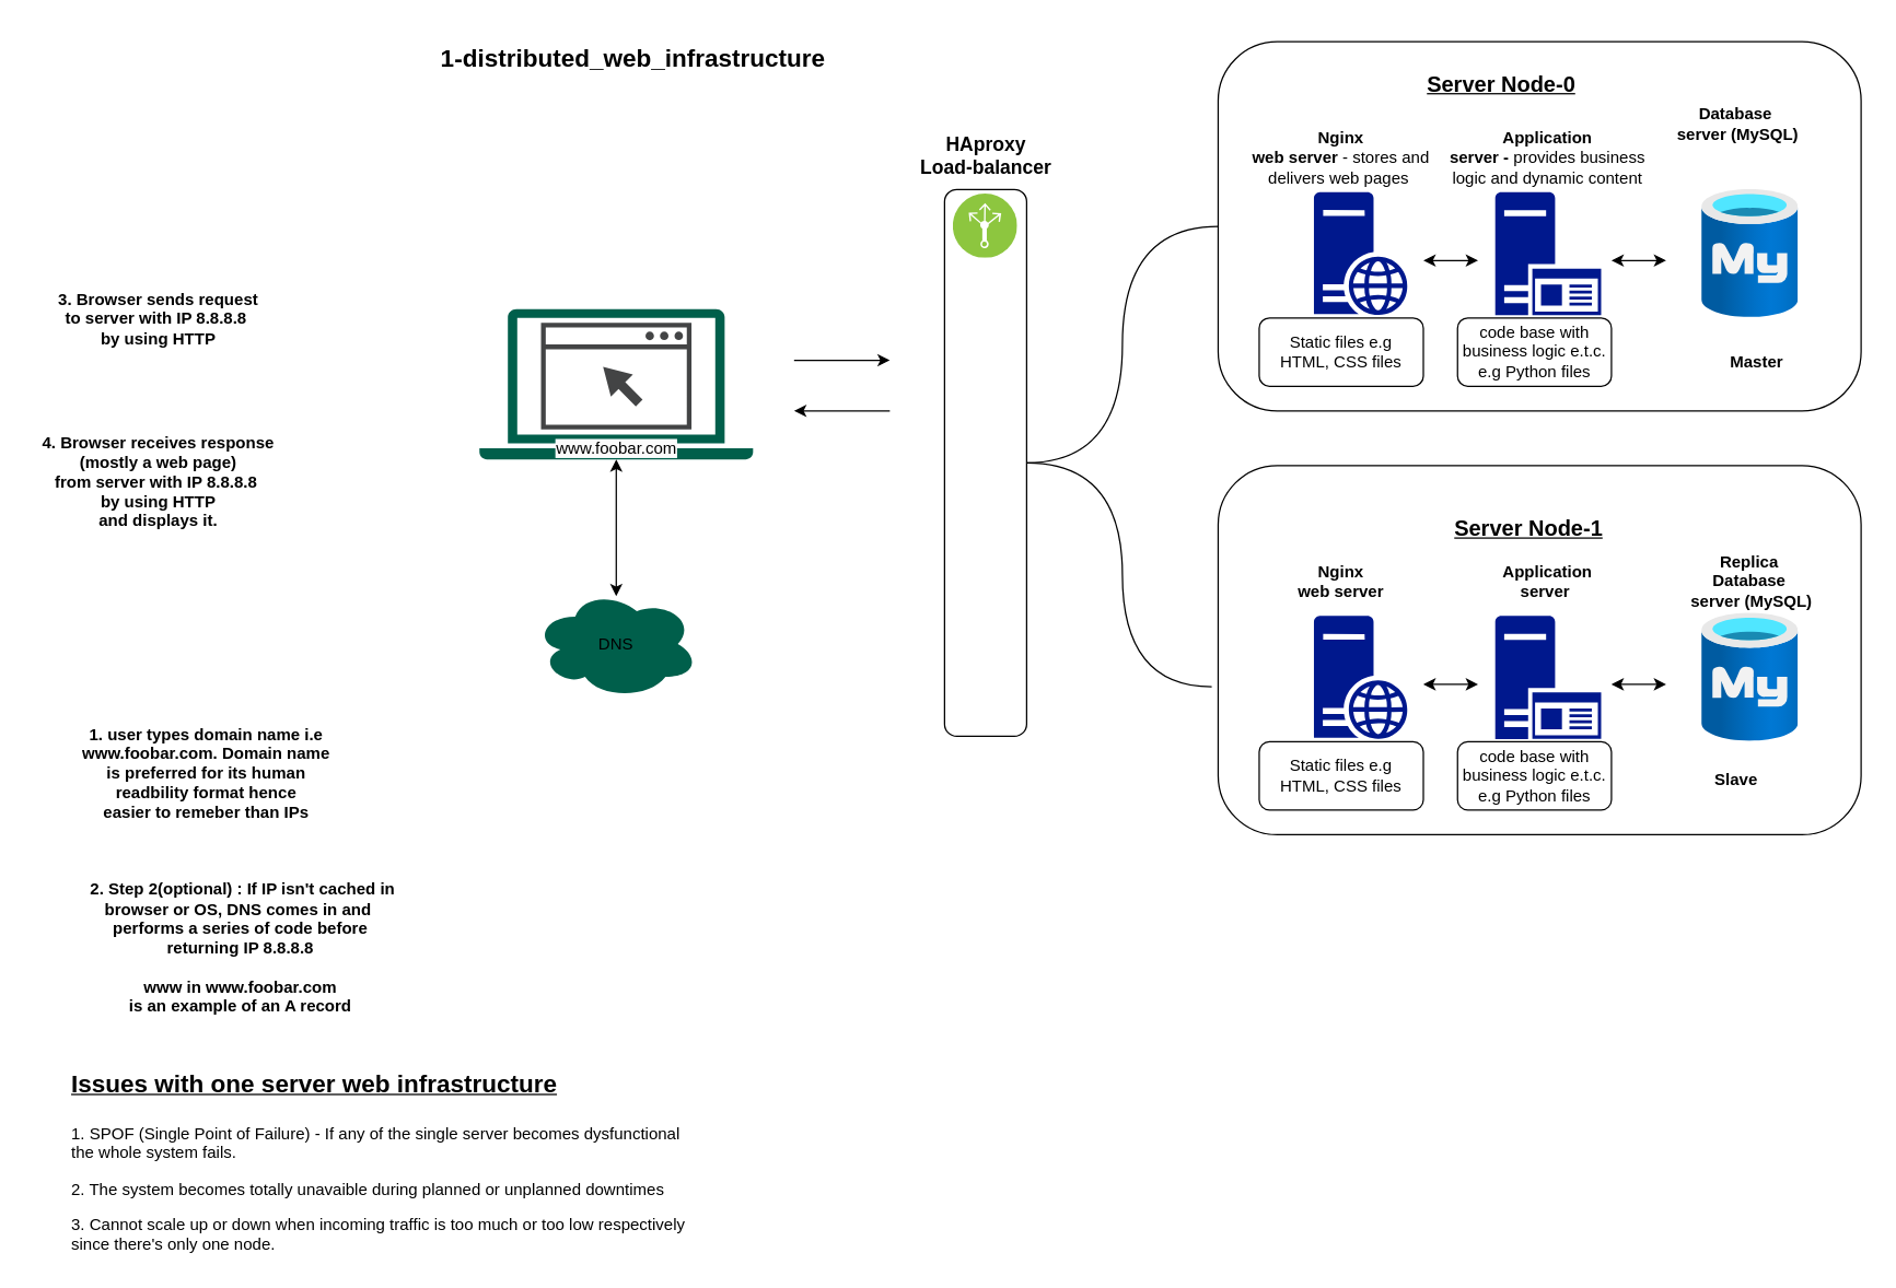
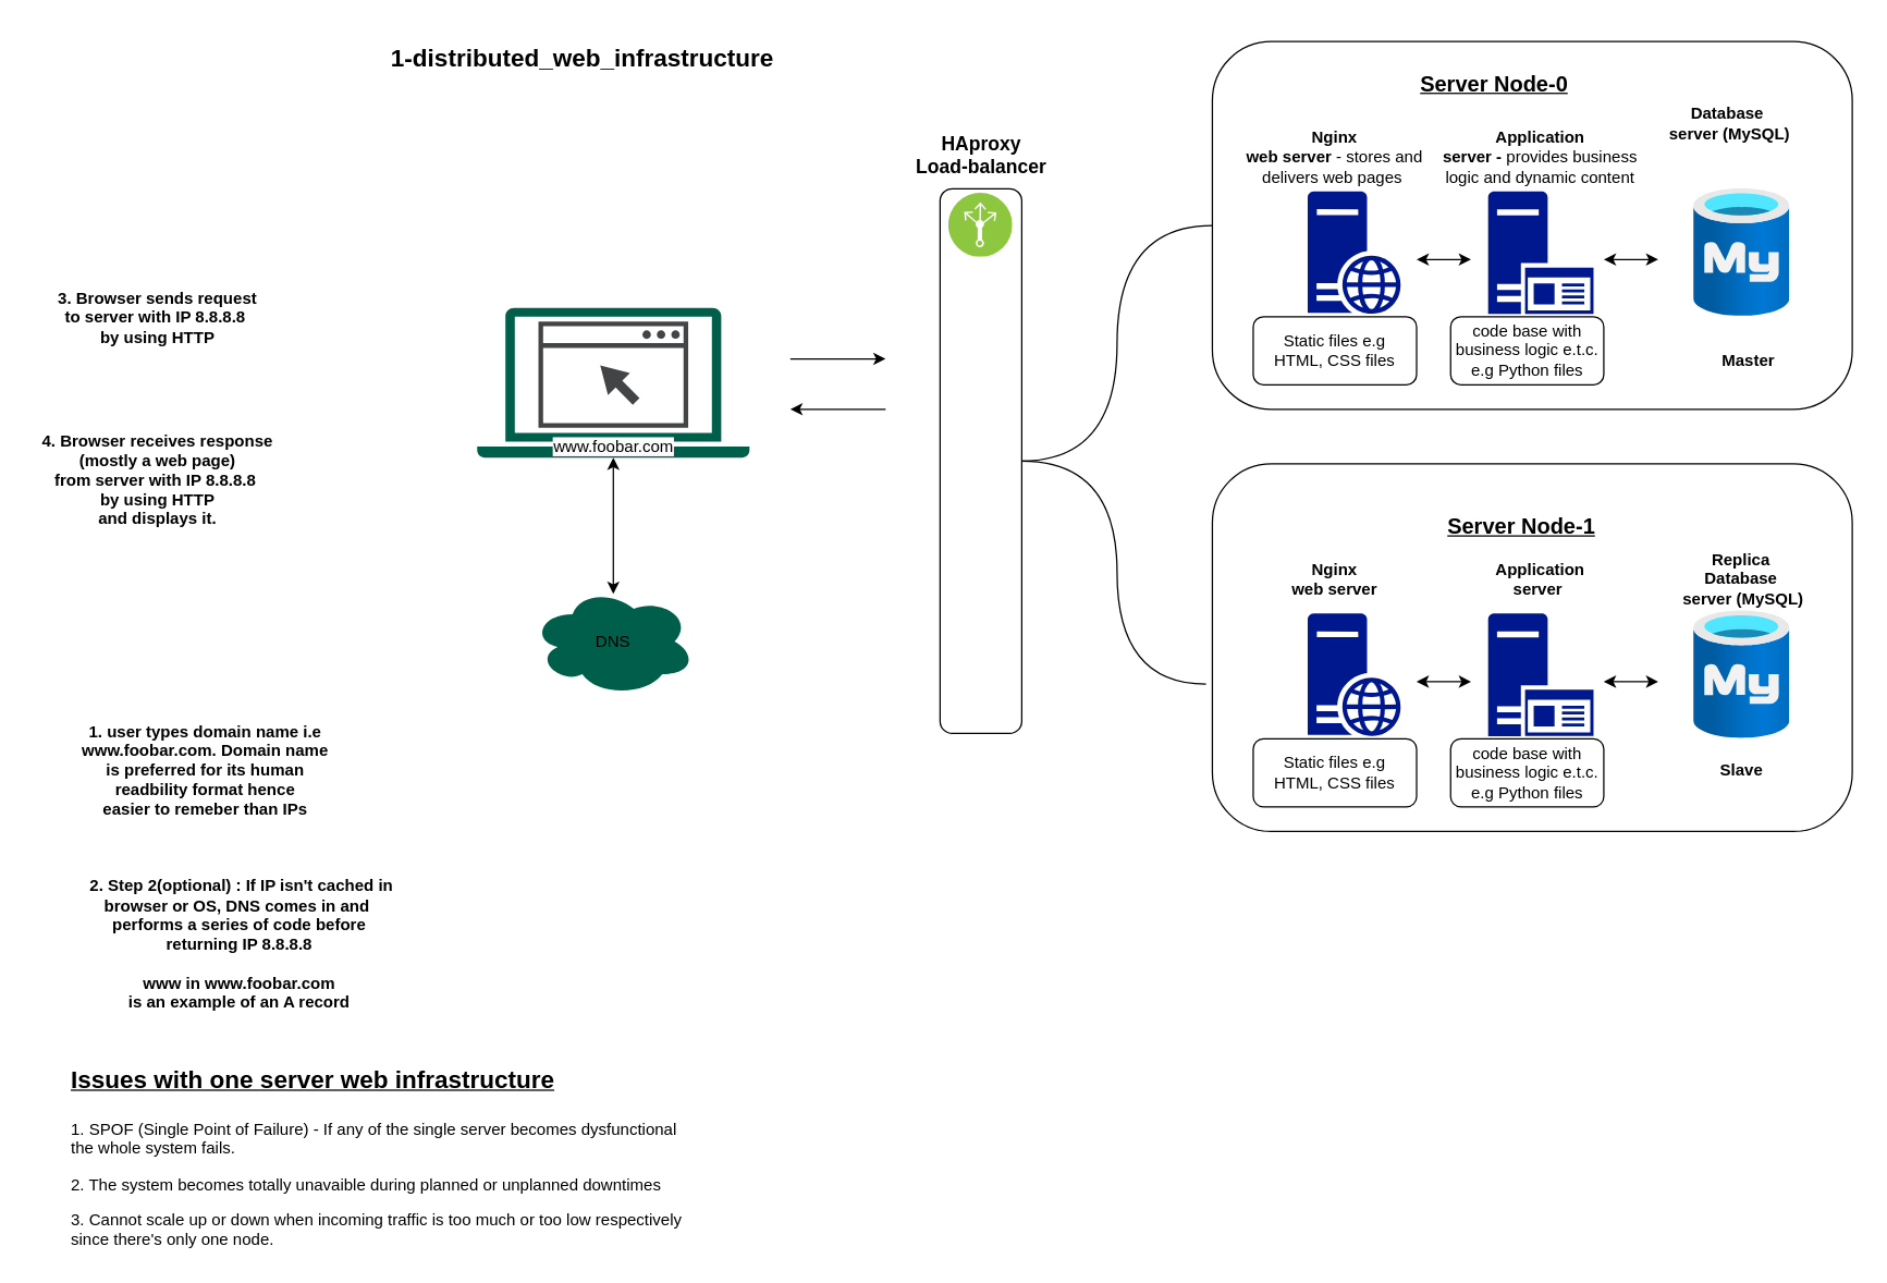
- <mxCell id="8" value="&lt;h1 style=&quot;margin-top: 0px;&quot;&gt;&lt;font style=&quot;font-size: 18px;&quot;&gt;1-distributed_web_infrastructure&lt;/font&gt;&lt;/h1&gt;" style="text;html=1;whiteSpace=wrap;overflow=hidden;rounded=0;" vertex="1" parent="1"><mxGeometry y="20" width="300" height="40" as="geometry" x="320" /></mxCell>
+ <mxCell id="8" value="&lt;h1 style=&quot;margin-top: 0px;&quot;&gt;&lt;font style=&quot;font-size: 18px;&quot;&gt;1-distributed_web_infrastructure&lt;/font&gt;&lt;/h1&gt;" style="text;html=1;whiteSpace=wrap;overflow=hidden;rounded=0;" vertex="1" parent="1"><mxGeometry x="285" y="20" width="300" height="40" as="geometry" /></mxCell>
- <mxCell id="44" value="&lt;b&gt;Slave&lt;/b&gt;" style="text;html=1;align=center;verticalAlign=middle;whiteSpace=wrap;rounded=0;" vertex="1" parent="1"><mxGeometry x="1189" y="555" width="160" height="30" as="geometry" /></mxCell>
+ <mxCell id="44" value="&lt;b&gt;Slave&lt;/b&gt;" style="text;html=1;align=center;verticalAlign=middle;whiteSpace=wrap;rounded=0;" vertex="1" parent="1"><mxGeometry x="1199" y="550" width="160" height="30" as="geometry" /></mxCell>
